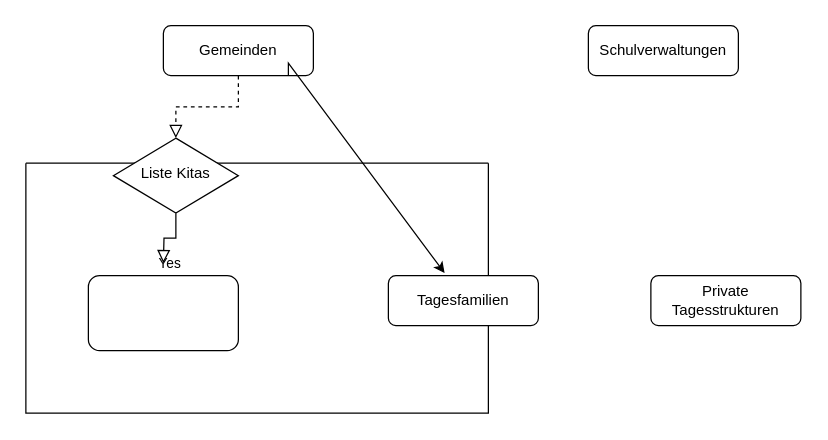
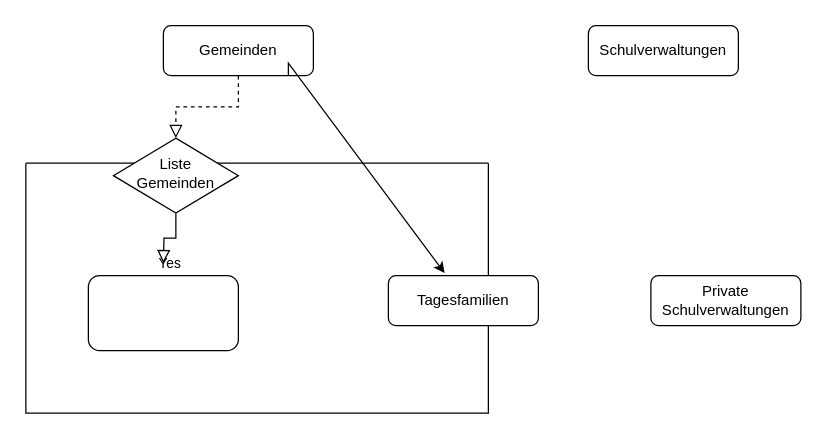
- <mxCell id="6" value="Liste Kitas" style="rhombus;whiteSpace=wrap;html=1;shadow=0;fontFamily=Helvetica;fontSize=12;align=center;strokeWidth=1;spacing=6;spacingTop=-4;" parent="1" vertex="1"><mxGeometry x="90" y="110" width="100" height="60" as="geometry" /></mxCell>
+ <mxCell id="6" value="Liste Gemeinden" style="rhombus;whiteSpace=wrap;html=1;shadow=0;fontFamily=Helvetica;fontSize=12;align=center;strokeWidth=1;spacing=6;spacingTop=-4;" parent="1" vertex="1"><mxGeometry x="90" y="110" width="100" height="60" as="geometry" /></mxCell>
- <mxCell id="7" value="Private Tagesstrukturen" style="rounded=1;whiteSpace=wrap;html=1;fontSize=12;glass=0;strokeWidth=1;shadow=0;" parent="1" vertex="1"><mxGeometry x="520" y="220" width="120" height="40" as="geometry" /></mxCell>
+ <mxCell id="7" value="Private Schulverwaltungen" style="rounded=1;whiteSpace=wrap;html=1;fontSize=12;glass=0;strokeWidth=1;shadow=0;" parent="1" vertex="1"><mxGeometry x="520" y="220" width="120" height="40" as="geometry" /></mxCell>
